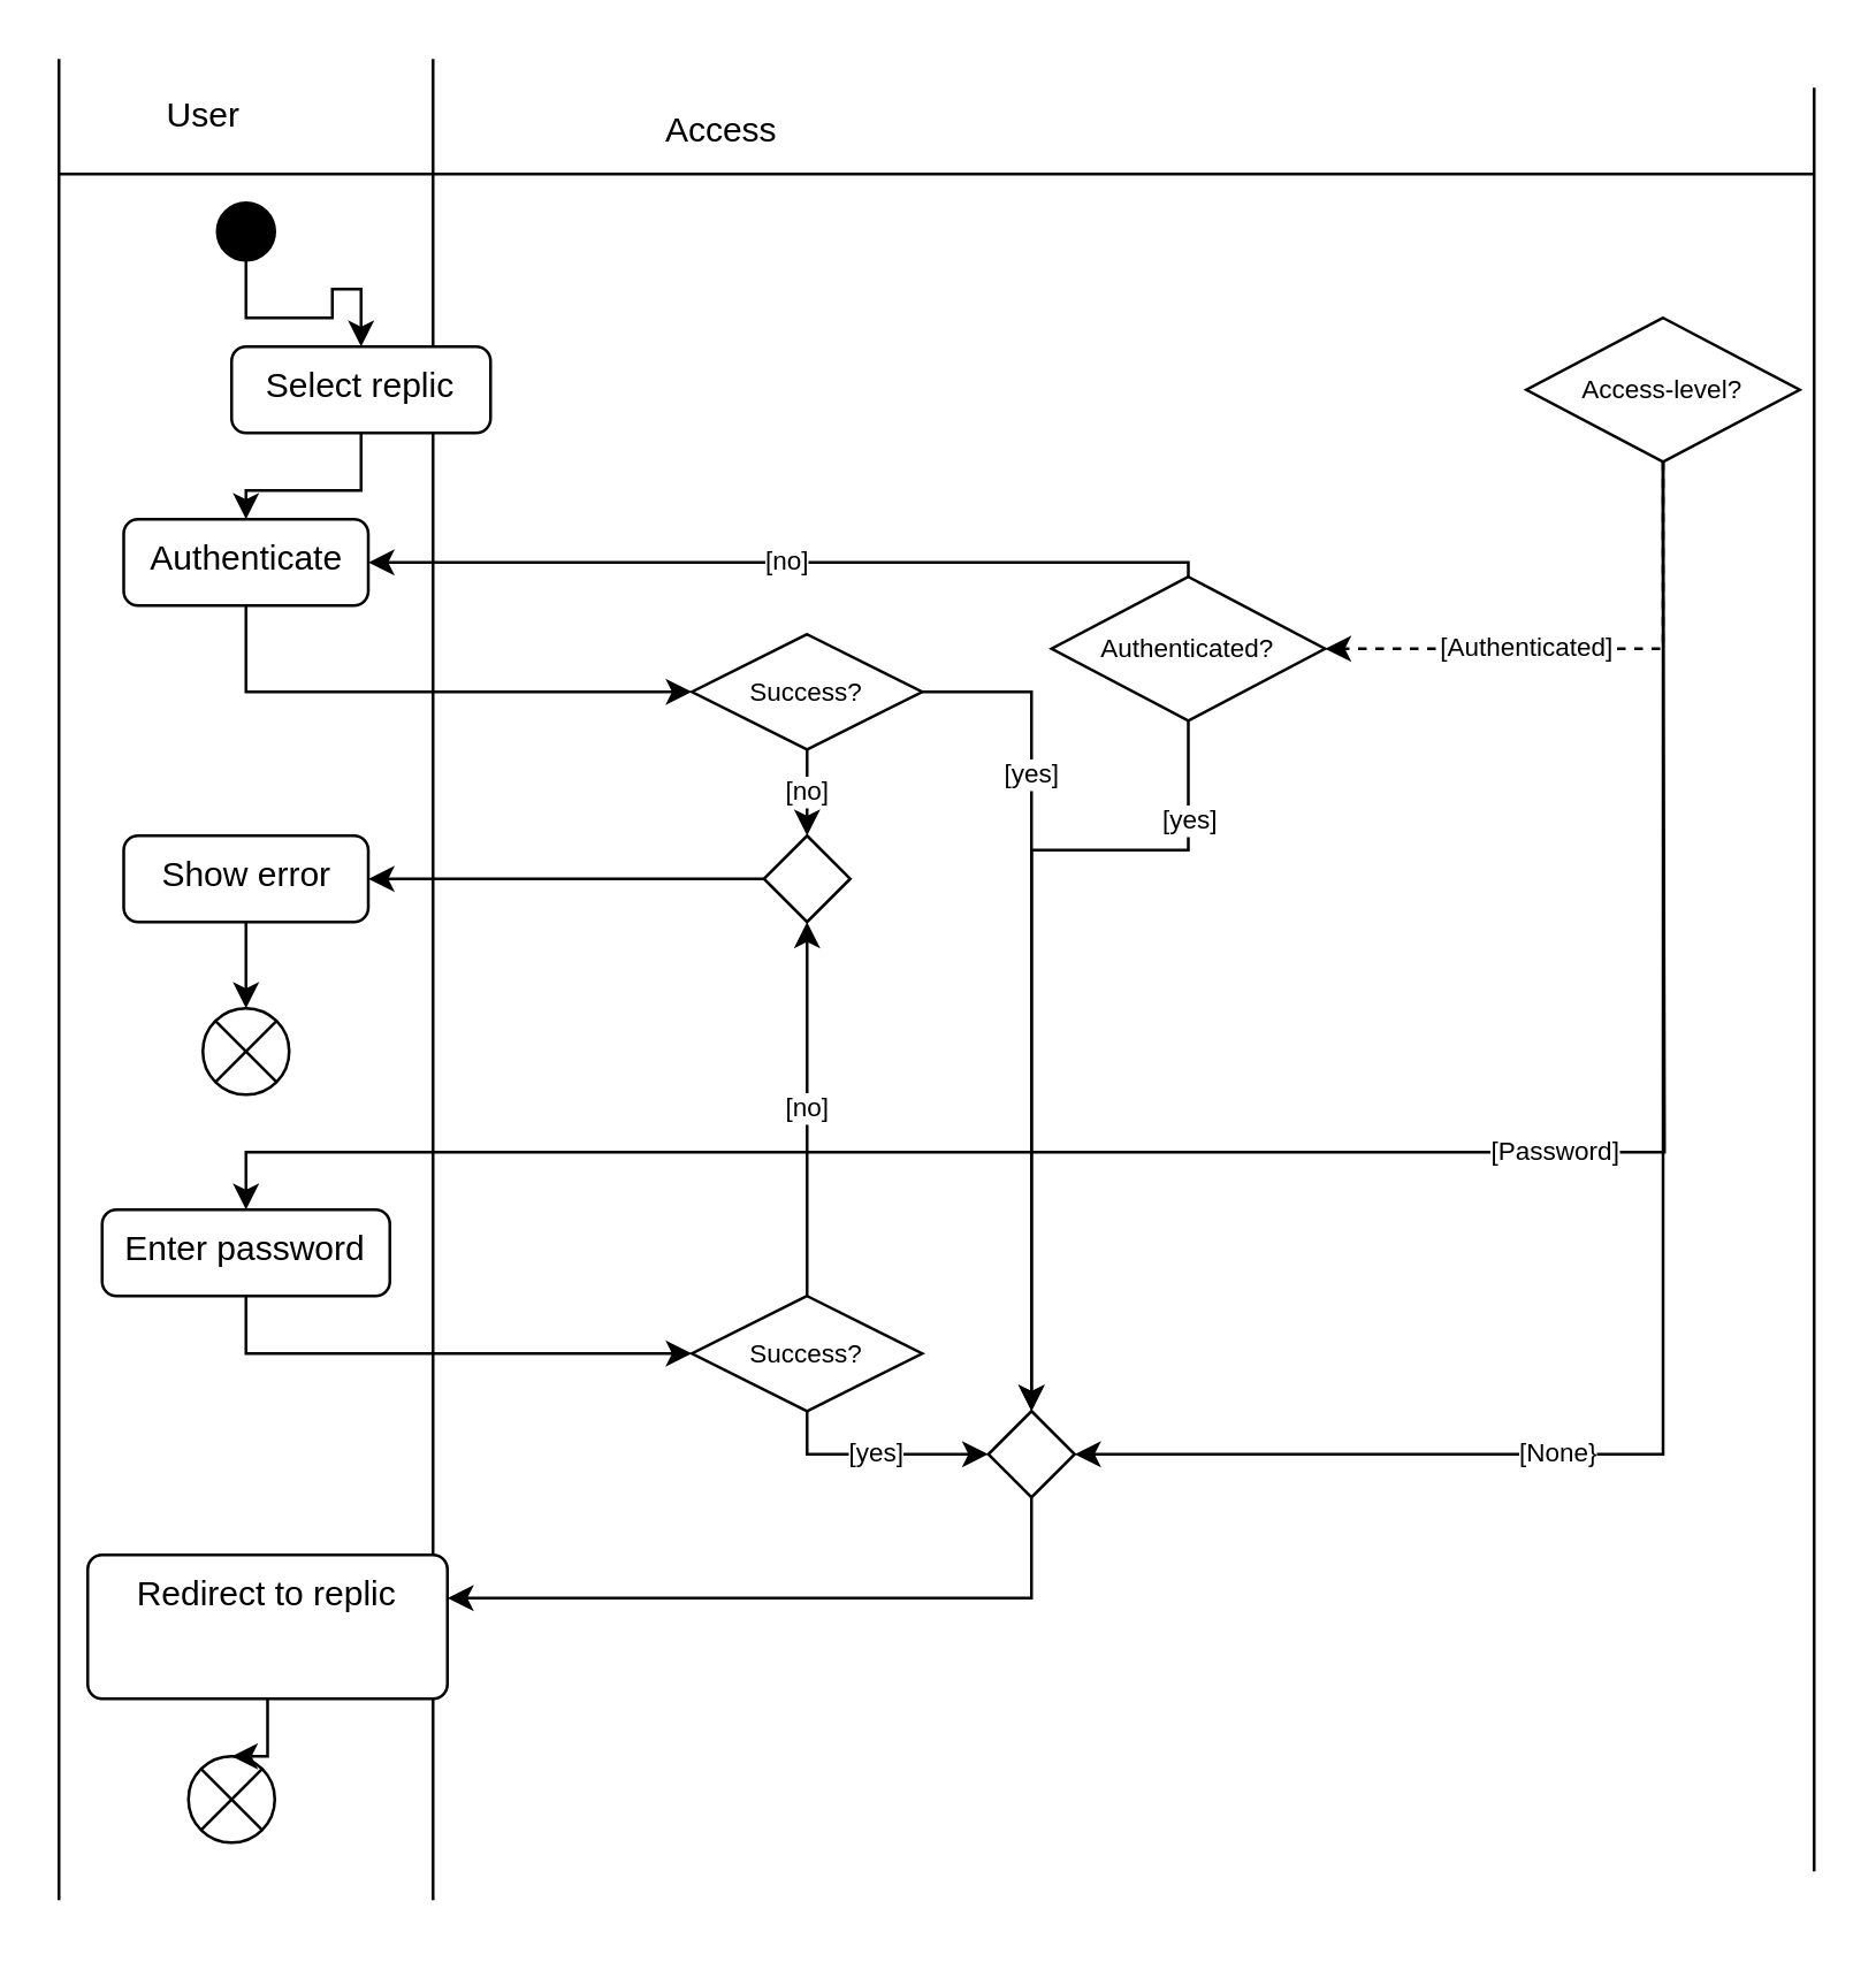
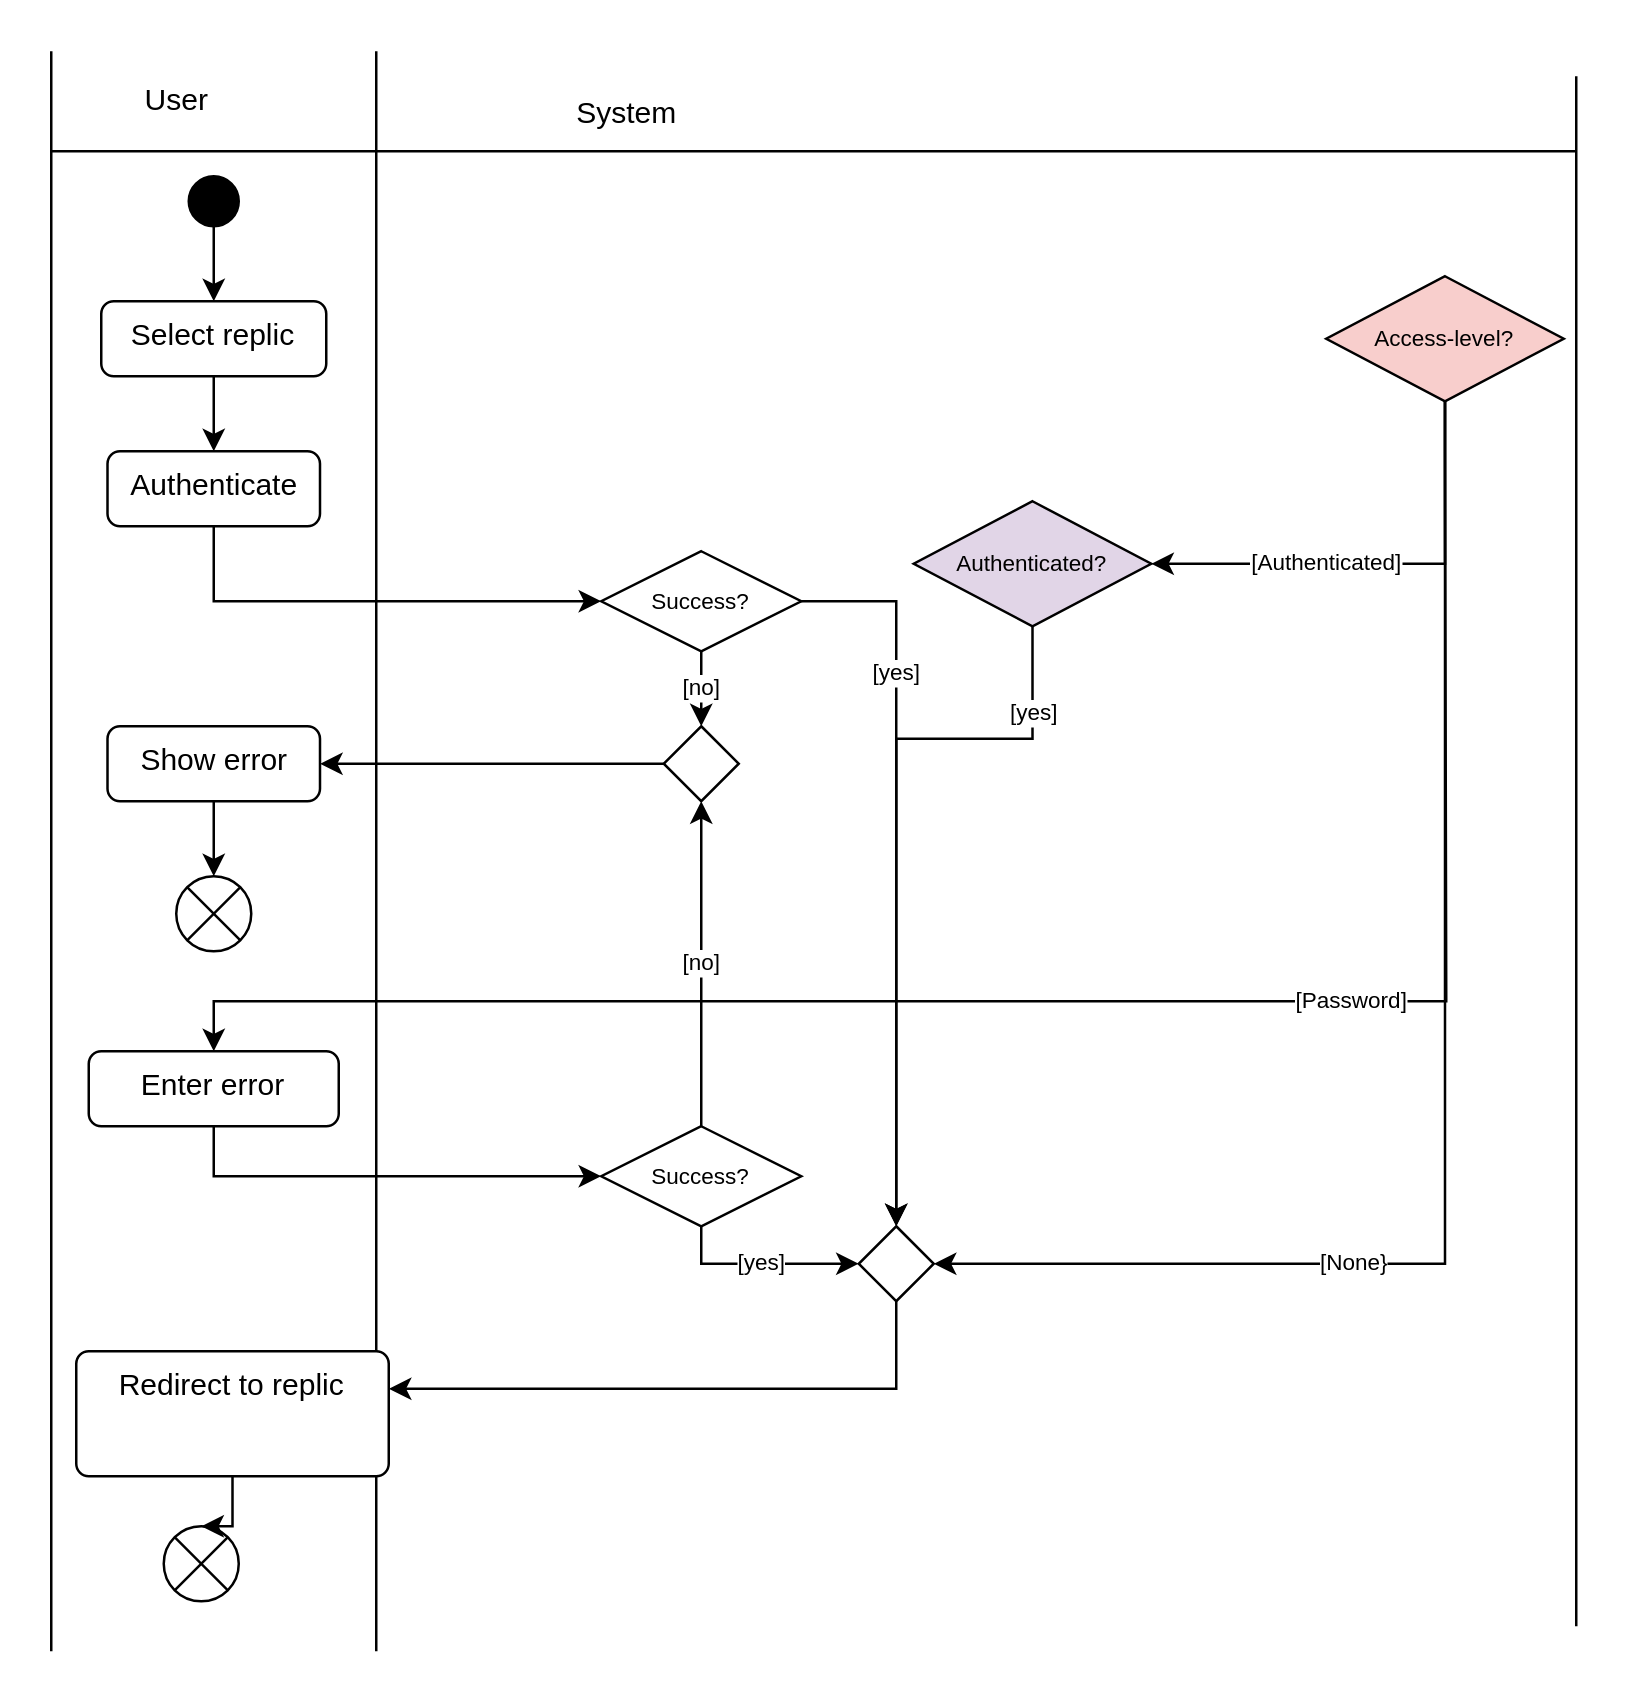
- <mxCell id="3" value="Access" style="text;html=1;align=center;verticalAlign=middle;resizable=0;points=[];autosize=1;strokeColor=none;fillColor=none;" vertex="1" parent="1"><mxGeometry x="220" y="30" width="60" height="30" as="geometry" /></mxCell>
+ <mxCell id="3" value="System" style="text;html=1;align=center;verticalAlign=middle;resizable=0;points=[];autosize=1;strokeColor=none;fillColor=none;" vertex="1" parent="1"><mxGeometry x="220" y="30" width="60" height="30" as="geometry" /></mxCell>
- <mxCell id="11" value="Select replic" style="html=1;align=center;verticalAlign=top;rounded=1;absoluteArcSize=1;arcSize=10;dashed=0;whiteSpace=wrap;" vertex="1" parent="1"><mxGeometry x="80" y="120" width="90" height="30" as="geometry" /></mxCell>
+ <mxCell id="11" value="Select replic" style="html=1;align=center;verticalAlign=top;rounded=1;absoluteArcSize=1;arcSize=10;dashed=0;whiteSpace=wrap;" vertex="1" parent="1"><mxGeometry x="40" y="120" width="90" height="30" as="geometry" /></mxCell>
- <mxCell id="20" value="Access-level?" style="rhombus;fontSize=9;" vertex="1" parent="1"><mxGeometry x="530" y="110" width="95" height="50" as="geometry" /></mxCell>
+ <mxCell id="20" value="Access-level?" style="rhombus;fontSize=9;fillColor=#f8cecc;" vertex="1" parent="1"><mxGeometry x="530" y="110" width="95" height="50" as="geometry" /></mxCell>
- <mxCell id="21" value="[no]" style="edgeStyle=orthogonalEdgeStyle;rounded=0;orthogonalLoop=1;jettySize=auto;html=1;fontFamily=Helvetica;fontSize=9;fontColor=default;" edge="1" parent="1" source="23" target="13"><mxGeometry relative="1" as="geometry"><Array as="points"><mxPoint x="413" y="195" /></Array></mxGeometry></mxCell>
- <mxCell id="23" value="Authenticated?" style="rhombus;fontSize=9;" vertex="1" parent="1"><mxGeometry x="365" y="200" width="95" height="50" as="geometry" /></mxCell>
+ <mxCell id="23" value="Authenticated?" style="rhombus;fontSize=9;fillColor=#e1d5e7;" vertex="1" parent="1"><mxGeometry x="365" y="200" width="95" height="50" as="geometry" /></mxCell>
- <mxCell id="17" value="[Authenticated]" style="edgeStyle=orthogonalEdgeStyle;rounded=0;orthogonalLoop=1;jettySize=auto;html=1;fontFamily=Helvetica;fontSize=9;fontColor=default;dashed=1;" edge="1" parent="1" source="20" target="23"><mxGeometry x="0.233" relative="1" as="geometry"><Array as="points"><mxPoint x="578" y="225" /></Array><mxPoint as="offset" /></mxGeometry></mxCell>
+ <mxCell id="17" value="[Authenticated]" style="edgeStyle=orthogonalEdgeStyle;rounded=0;orthogonalLoop=1;jettySize=auto;html=1;fontFamily=Helvetica;fontSize=9;fontColor=default;" edge="1" parent="1" source="20" target="23"><mxGeometry x="0.233" relative="1" as="geometry"><Array as="points"><mxPoint x="578" y="225" /></Array><mxPoint as="offset" /></mxGeometry></mxCell>
- <mxCell id="30" value="Enter password" style="html=1;align=center;verticalAlign=top;rounded=1;absoluteArcSize=1;arcSize=10;dashed=0;whiteSpace=wrap;" vertex="1" parent="1"><mxGeometry x="35" y="420" width="100" height="30" as="geometry" /></mxCell>
+ <mxCell id="30" value="Enter error" style="html=1;align=center;verticalAlign=top;rounded=1;absoluteArcSize=1;arcSize=10;dashed=0;whiteSpace=wrap;" vertex="1" parent="1"><mxGeometry x="35" y="420" width="100" height="30" as="geometry" /></mxCell>
